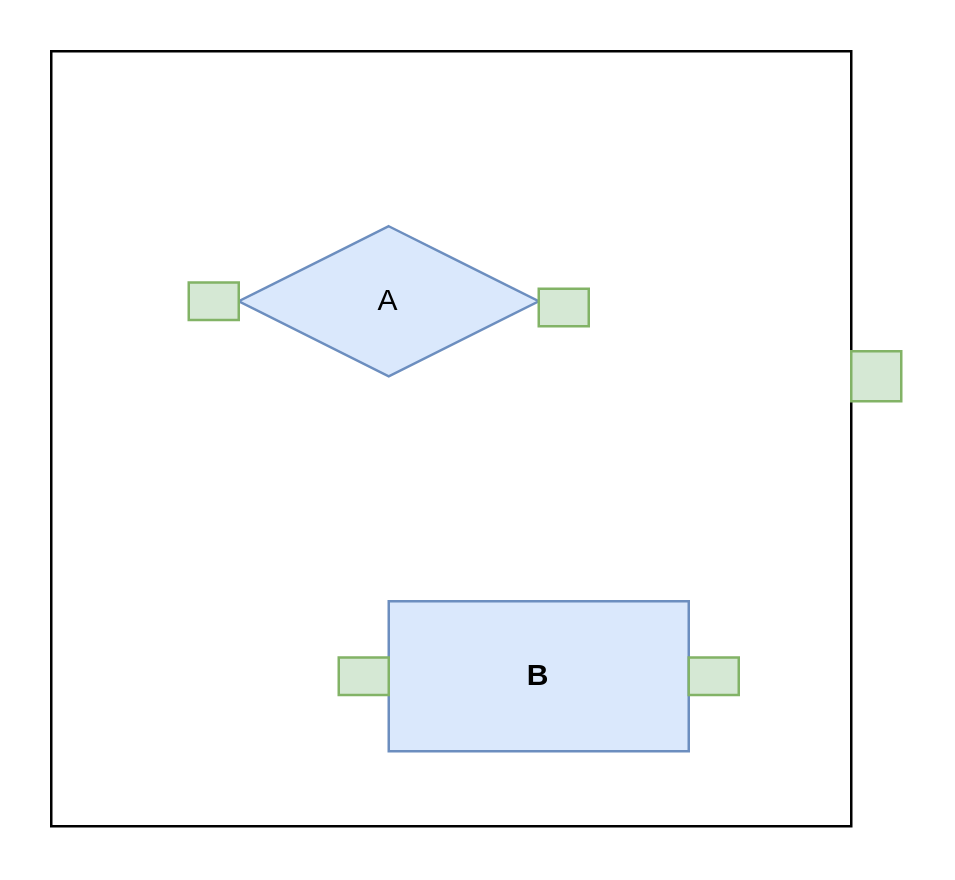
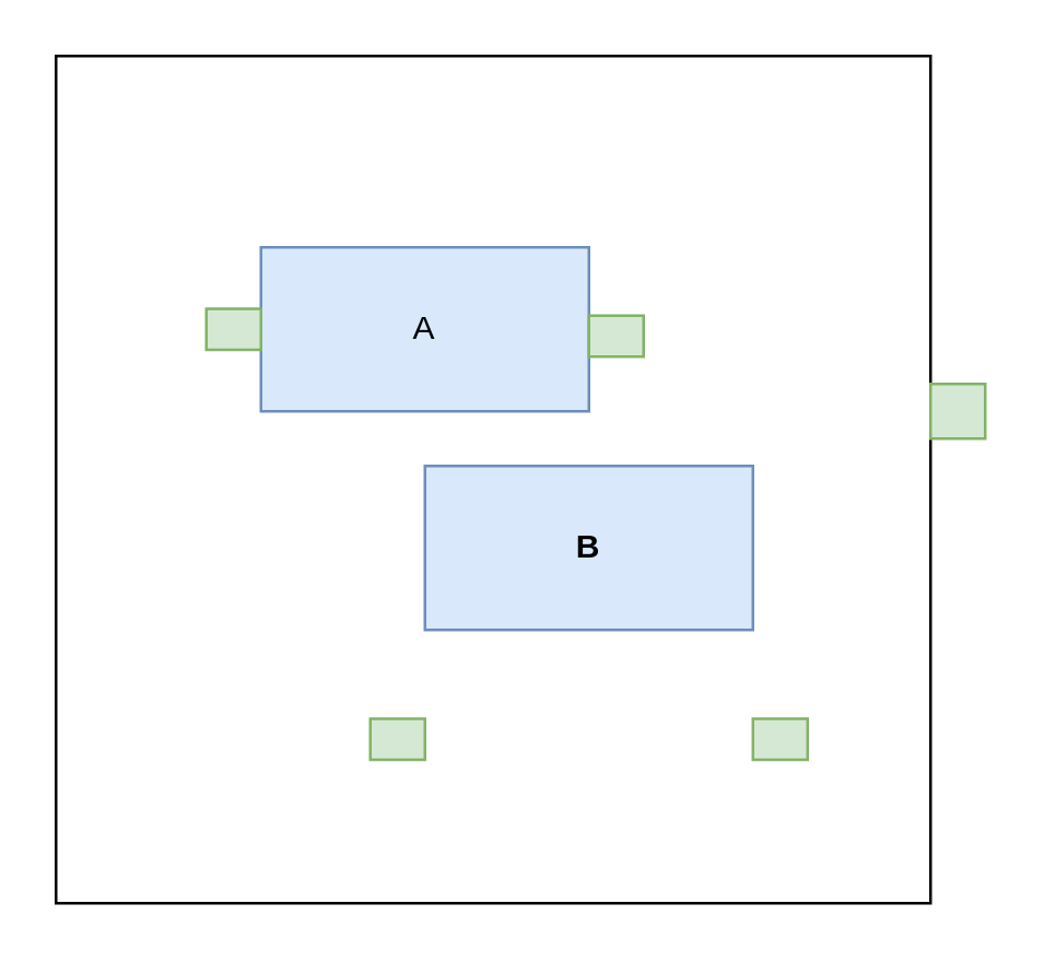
- <mxCell id="3" value="A" style="rhombus;whiteSpace=wrap;html=1;fillColor=#dae8fc;strokeColor=#6c8ebf;" vertex="1" parent="1"><mxGeometry x="95" y="90" width="120" height="60" as="geometry" /></mxCell>
+ <mxCell id="3" value="A" style="rounded=0;whiteSpace=wrap;html=1;fillColor=#dae8fc;strokeColor=#6c8ebf;" vertex="1" parent="1"><mxGeometry x="95" y="90" width="120" height="60" as="geometry" /></mxCell>
- <mxCell id="6" value="&lt;b&gt;B&lt;/b&gt;" style="rounded=0;whiteSpace=wrap;html=1;fillColor=#dae8fc;strokeColor=#6c8ebf;" vertex="1" parent="1"><mxGeometry x="155" y="240" width="120" height="60" as="geometry" /></mxCell>
+ <mxCell id="6" value="&lt;b&gt;B&lt;/b&gt;" style="rounded=0;whiteSpace=wrap;html=1;fillColor=#dae8fc;strokeColor=#6c8ebf;" vertex="1" parent="1"><mxGeometry x="155" y="170" width="120" height="60" as="geometry" /></mxCell>
